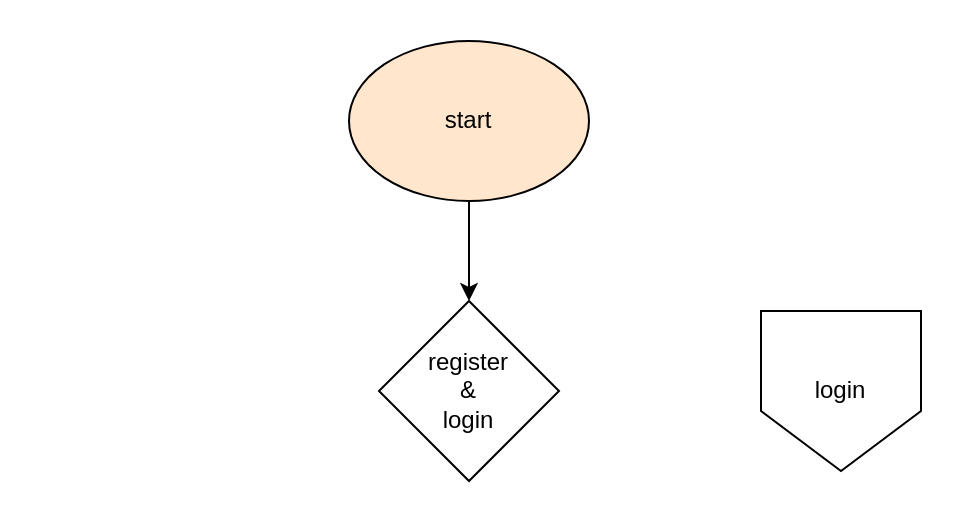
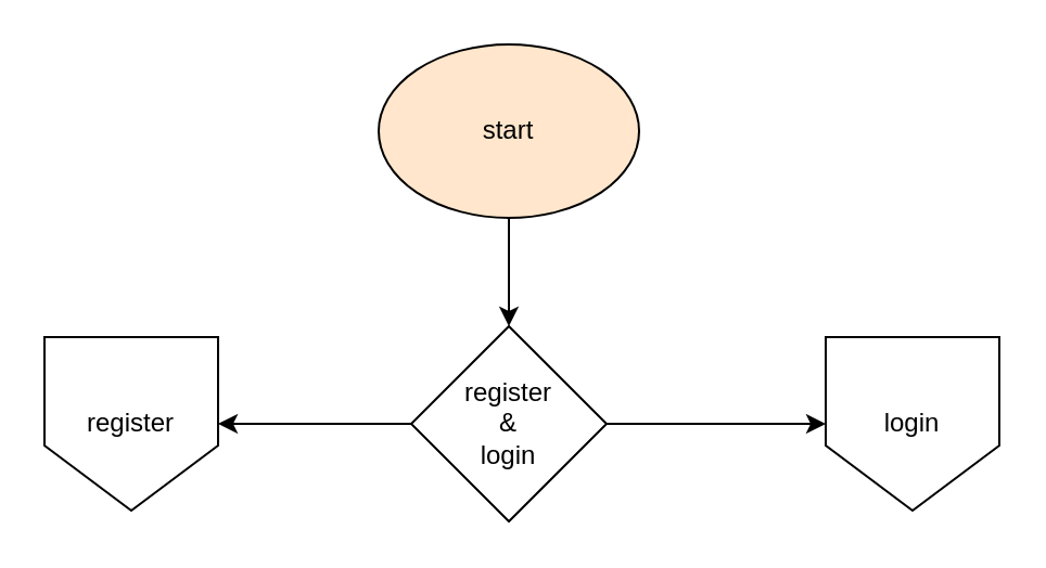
+ <mxCell id="7" value="register" style="shape=offPageConnector;whiteSpace=wrap;html=1;" vertex="1" parent="1"><mxGeometry x="20" y="155" width="80" height="80" as="geometry" /></mxCell>
+ <mxCell id="4" value="" style="edgeStyle=orthogonalEdgeStyle;rounded=0;orthogonalLoop=1;jettySize=auto;html=1;" edge="1" parent="1" source="6" target="7"><mxGeometry relative="1" as="geometry" /></mxCell>
+ <mxCell id="5" value="" style="edgeStyle=orthogonalEdgeStyle;rounded=0;orthogonalLoop=1;jettySize=auto;html=1;" edge="1" parent="1" source="6" target="8"><mxGeometry relative="1" as="geometry" /></mxCell>
